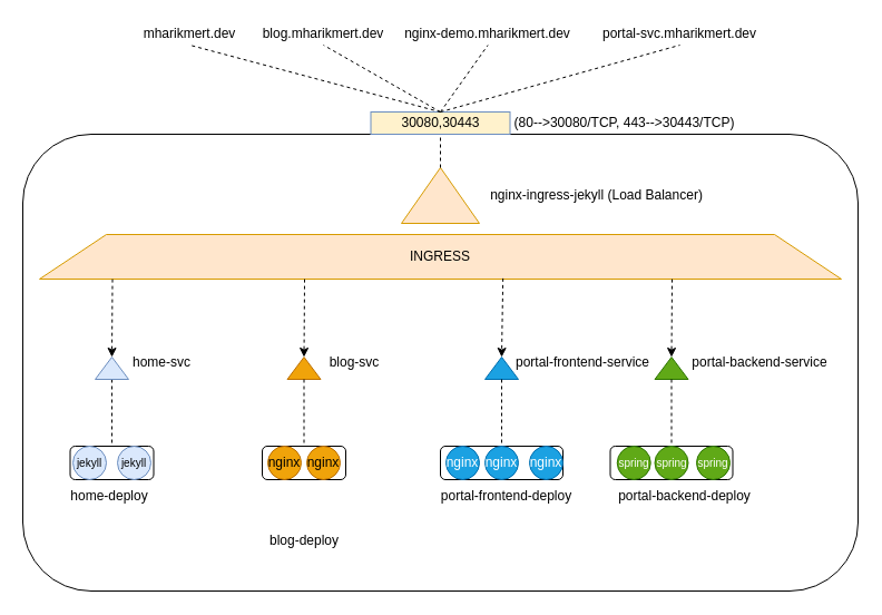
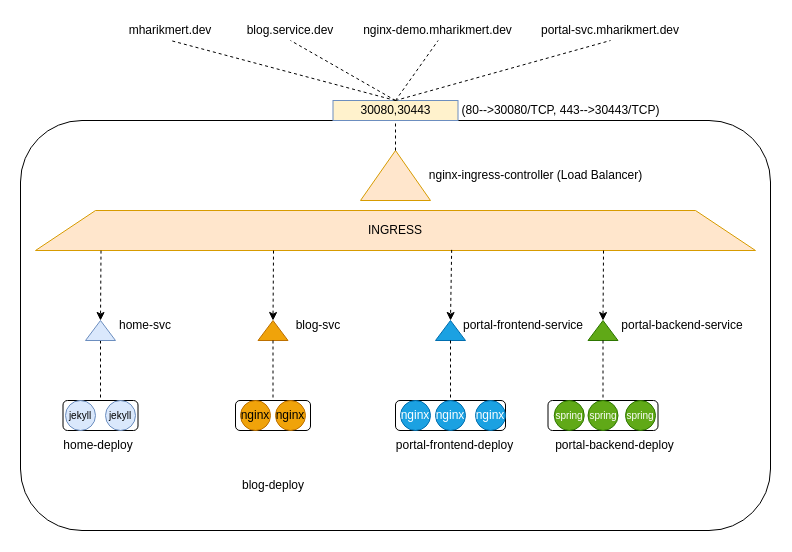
- <mxCell id="3" value="blog.mharikmert.dev" style="text;html=1;strokeColor=none;fillColor=none;align=center;verticalAlign=middle;whiteSpace=wrap;rounded=0;" vertex="1" parent="1"><mxGeometry x="235" y="20" width="110" height="20" as="geometry" /></mxCell>
+ <mxCell id="3" value="blog.service.dev" style="text;html=1;strokeColor=none;fillColor=none;align=center;verticalAlign=middle;whiteSpace=wrap;rounded=0;" vertex="1" parent="1"><mxGeometry x="235" y="20" width="110" height="20" as="geometry" /></mxCell>
- <mxCell id="10" value="nginx-ingress-jekyll (Load Balancer)" style="text;html=1;align=center;verticalAlign=middle;resizable=0;points=[];autosize=1;strokeColor=none;fillColor=none;" vertex="1" parent="1"><mxGeometry x="415" y="160" width="240" height="30" as="geometry" /></mxCell>
+ <mxCell id="10" value="nginx-ingress-controller (Load Balancer)" style="text;html=1;align=center;verticalAlign=middle;resizable=0;points=[];autosize=1;strokeColor=none;fillColor=none;" vertex="1" parent="1"><mxGeometry x="415" y="160" width="240" height="30" as="geometry" /></mxCell>
